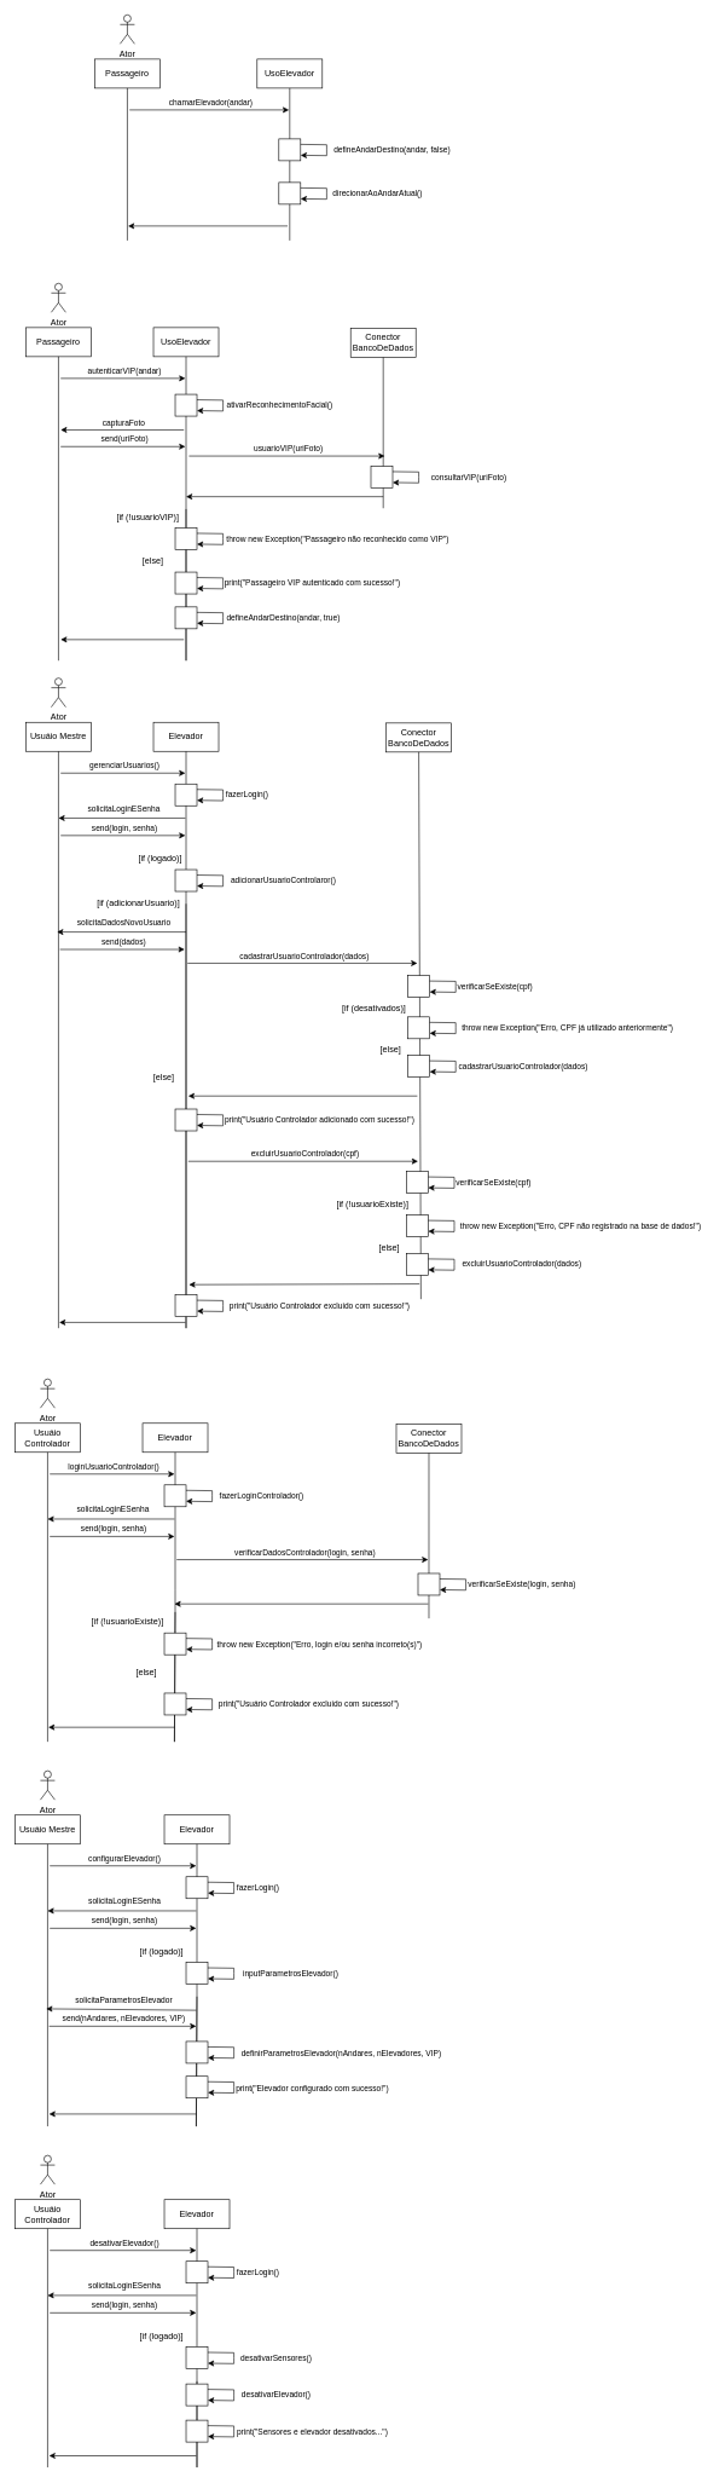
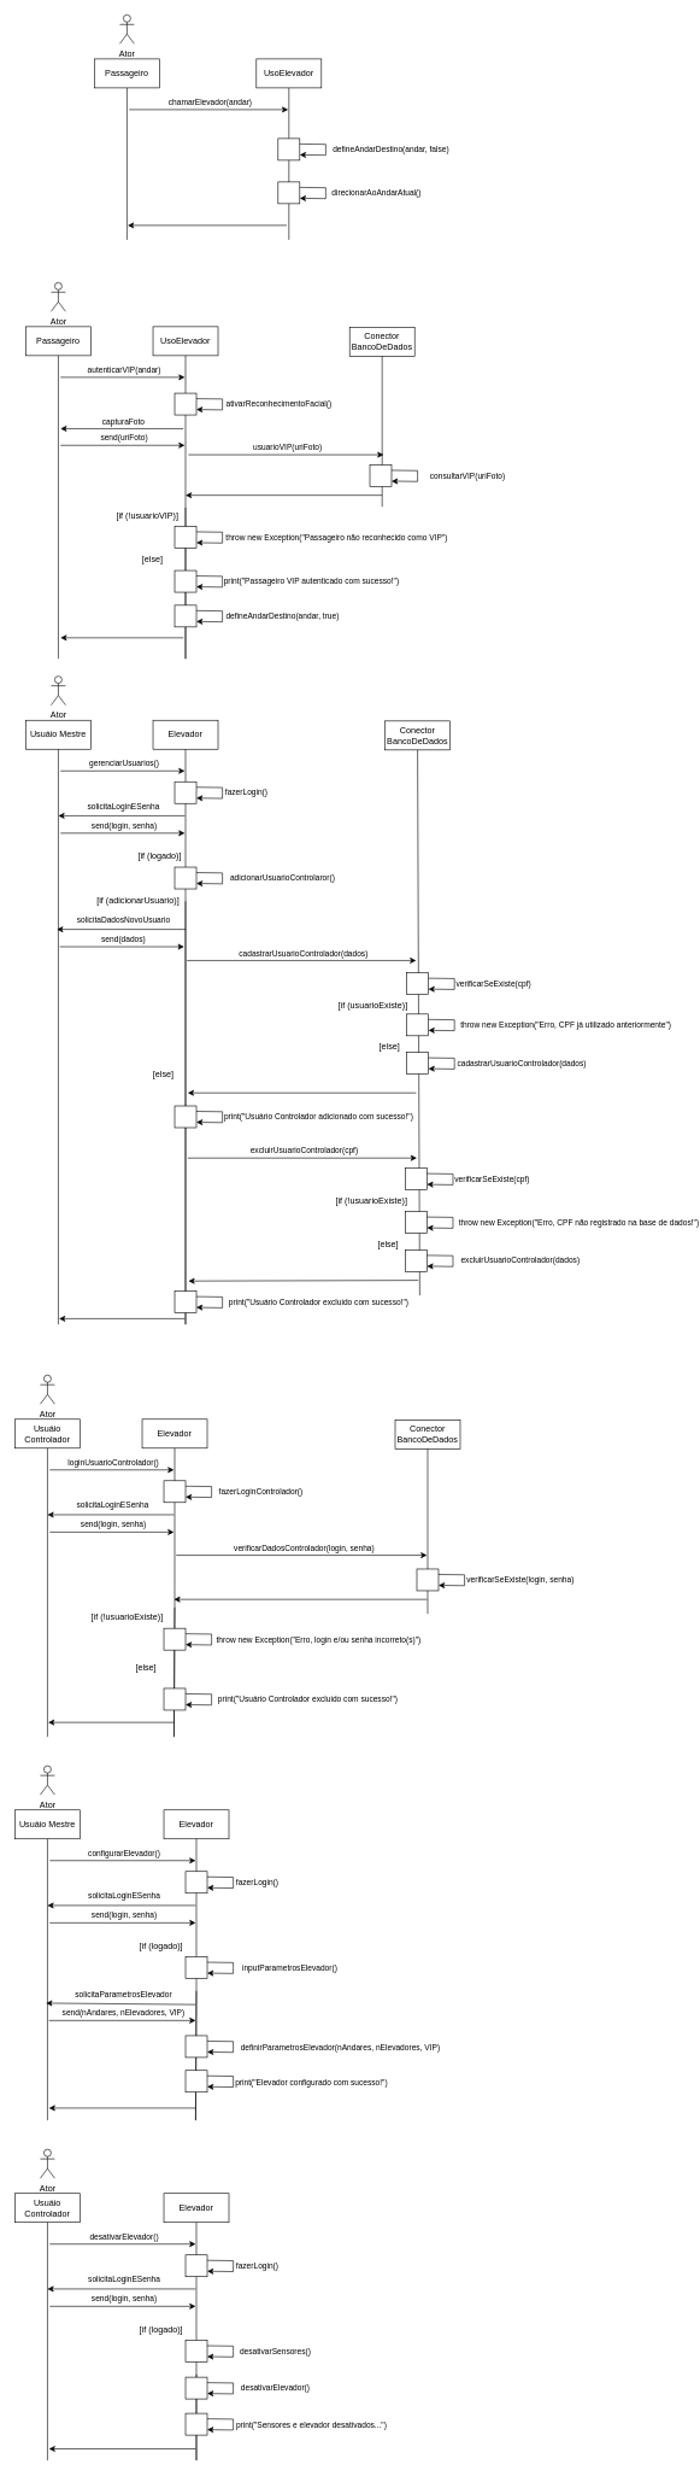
- <mxCell id="64" value="[if (desativados)]" style="text;html=1;align=center;verticalAlign=middle;resizable=0;points=[];autosize=1;strokeColor=none;fillColor=none;" parent="1" vertex="1"><mxGeometry x="455" y="1374" width="120" height="30" as="geometry" /></mxCell>
+ <mxCell id="64" value="[if (usuarioExiste)]" style="text;html=1;align=center;verticalAlign=middle;resizable=0;points=[];autosize=1;strokeColor=none;fillColor=none;" parent="1" vertex="1"><mxGeometry x="455" y="1374" width="120" height="30" as="geometry" /></mxCell>
